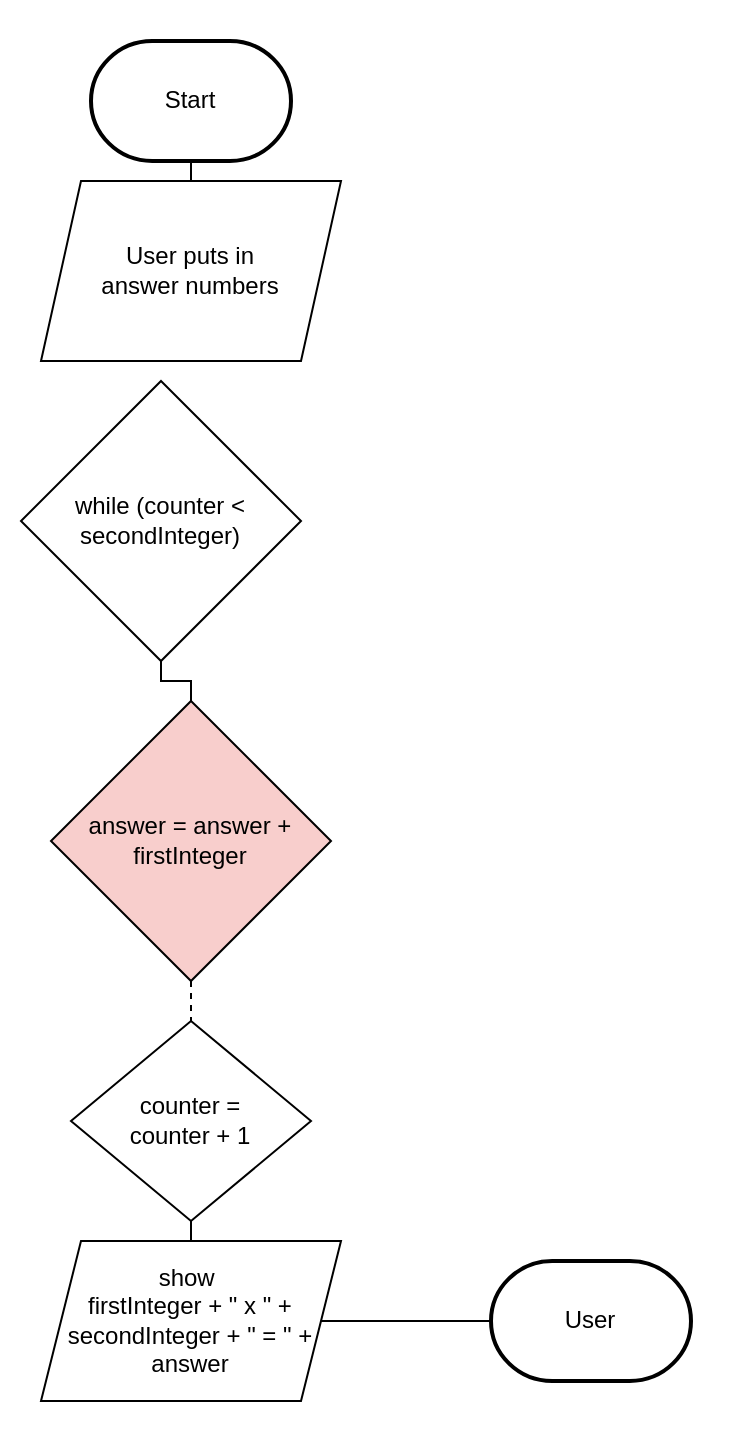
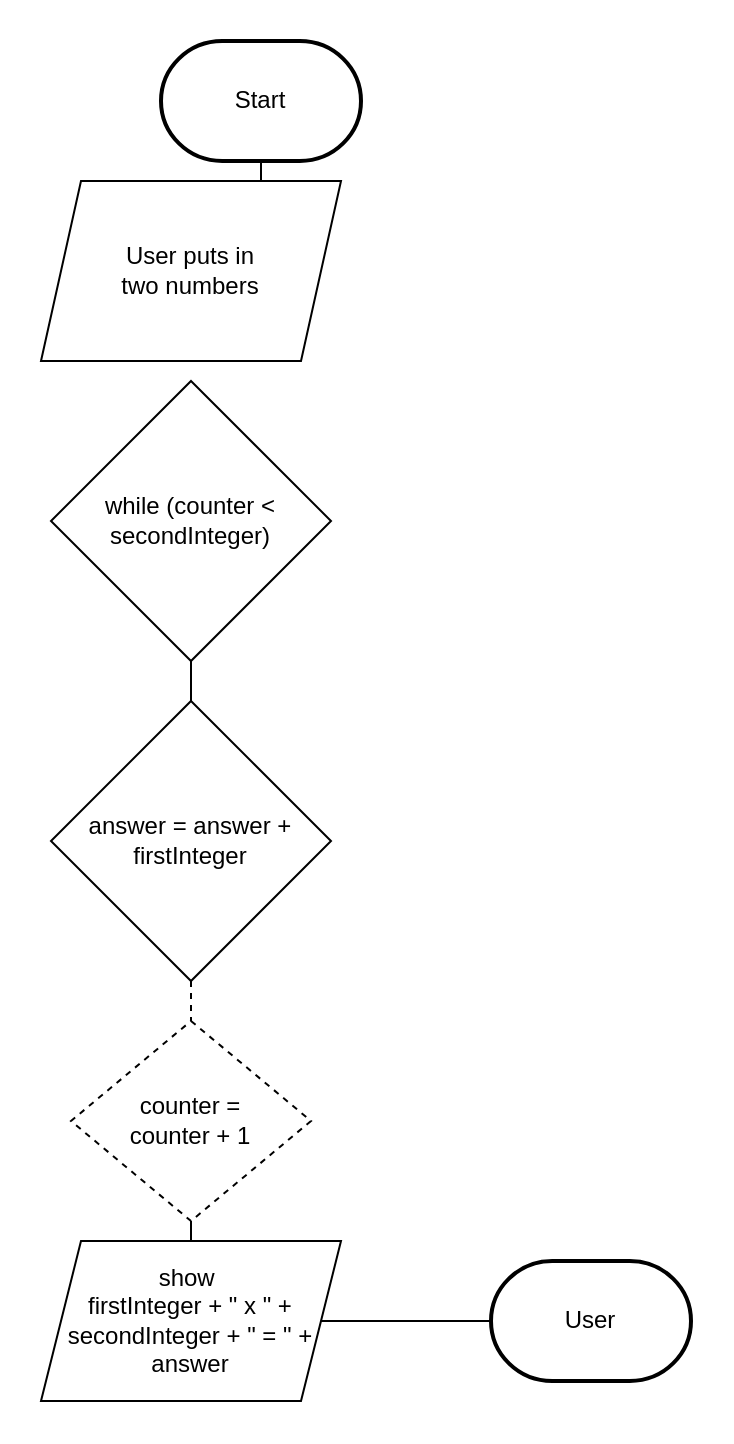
- <mxCell id="2" value="Start" style="strokeWidth=2;html=1;shape=mxgraph.flowchart.terminator;whiteSpace=wrap;" parent="1" vertex="1"><mxGeometry x="45" y="20" width="100" height="60" as="geometry" /></mxCell>
+ <mxCell id="2" value="Start" style="strokeWidth=2;html=1;shape=mxgraph.flowchart.terminator;whiteSpace=wrap;" parent="1" vertex="1"><mxGeometry x="80" y="20" width="100" height="60" as="geometry" /></mxCell>
- <mxCell id="6" value="User puts in &lt;br&gt;answer numbers" style="shape=parallelogram;perimeter=parallelogramPerimeter;whiteSpace=wrap;html=1;fixedSize=1;" parent="1" vertex="1"><mxGeometry x="20" y="90" width="150" height="90" as="geometry" /></mxCell>
+ <mxCell id="6" value="User puts in &lt;br&gt;two numbers" style="shape=parallelogram;perimeter=parallelogramPerimeter;whiteSpace=wrap;html=1;fixedSize=1;" parent="1" vertex="1"><mxGeometry x="20" y="90" width="150" height="90" as="geometry" /></mxCell>
- <mxCell id="9" value="while (counter &amp;lt; secondInteger)" style="rhombus;whiteSpace=wrap;html=1;" vertex="1" parent="1"><mxGeometry x="10" y="190" width="140" height="140" as="geometry" /></mxCell>
+ <mxCell id="9" value="while (counter &amp;lt; secondInteger)" style="rhombus;whiteSpace=wrap;html=1;" vertex="1" parent="1"><mxGeometry x="25" y="190" width="140" height="140" as="geometry" /></mxCell>
- <mxCell id="11" value="answer = answer + firstInteger" style="rhombus;whiteSpace=wrap;html=1;fillColor=#f8cecc;" vertex="1" parent="1"><mxGeometry x="25" y="350" width="140" height="140" as="geometry" /></mxCell>
+ <mxCell id="11" value="answer = answer + firstInteger" style="rhombus;whiteSpace=wrap;html=1;" vertex="1" parent="1"><mxGeometry x="25" y="350" width="140" height="140" as="geometry" /></mxCell>
- <mxCell id="13" value="counter = &lt;br&gt;counter + 1" style="rhombus;whiteSpace=wrap;html=1;" vertex="1" parent="1"><mxGeometry x="35" y="510" width="120" height="100" as="geometry" /></mxCell>
+ <mxCell id="13" value="counter = &lt;br&gt;counter + 1" style="rhombus;whiteSpace=wrap;html=1;dashed=1;" vertex="1" parent="1"><mxGeometry x="35" y="510" width="120" height="100" as="geometry" /></mxCell>
